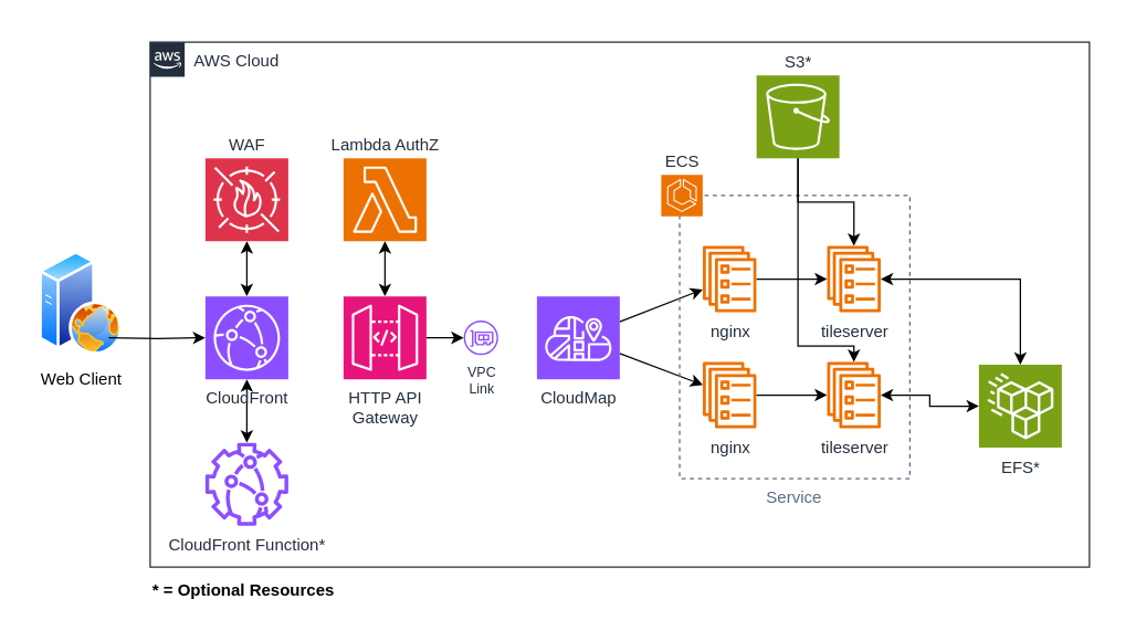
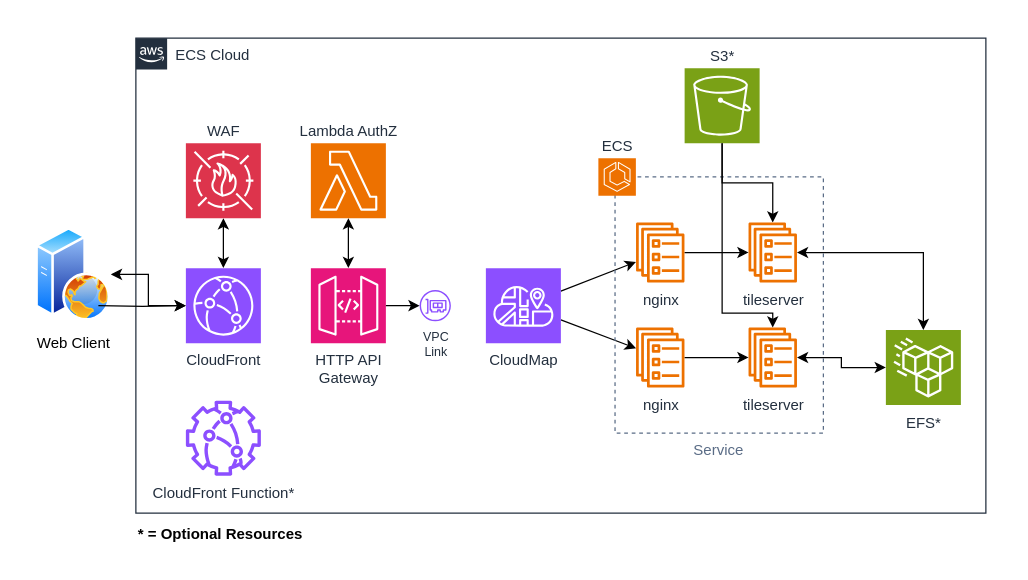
- <mxCell id="5" value="AWS Cloud" style="points=[[0,0],[0.25,0],[0.5,0],[0.75,0],[1,0],[1,0.25],[1,0.5],[1,0.75],[1,1],[0.75,1],[0.5,1],[0.25,1],[0,1],[0,0.75],[0,0.5],[0,0.25]];outlineConnect=0;gradientColor=none;html=1;whiteSpace=wrap;fontSize=12;fontStyle=0;container=1;pointerEvents=0;collapsible=0;recursiveResize=0;shape=mxgraph.aws4.group;grIcon=mxgraph.aws4.group_aws_cloud_alt;strokeColor=#232F3E;fillColor=none;verticalAlign=top;align=left;spacingLeft=30;fontColor=#232F3E;dashed=0;" parent="2" vertex="1"><mxGeometry x="88" y="10" width="680" height="380" as="geometry" /></mxCell>
+ <mxCell id="5" value="ECS Cloud" style="points=[[0,0],[0.25,0],[0.5,0],[0.75,0],[1,0],[1,0.25],[1,0.5],[1,0.75],[1,1],[0.75,1],[0.5,1],[0.25,1],[0,1],[0,0.75],[0,0.5],[0,0.25]];outlineConnect=0;gradientColor=none;html=1;whiteSpace=wrap;fontSize=12;fontStyle=0;container=1;pointerEvents=0;collapsible=0;recursiveResize=0;shape=mxgraph.aws4.group;grIcon=mxgraph.aws4.group_aws_cloud_alt;strokeColor=#232F3E;fillColor=none;verticalAlign=top;align=left;spacingLeft=30;fontColor=#232F3E;dashed=0;" parent="2" vertex="1"><mxGeometry x="88" y="10" width="680" height="380" as="geometry" /></mxCell>
- <mxCell id="6" style="edgeStyle=orthogonalEdgeStyle;rounded=0;orthogonalLoop=1;jettySize=auto;html=1;startArrow=classic;startFill=1;" parent="5" source="7" target="32" edge="1"><mxGeometry relative="1" as="geometry" /></mxCell>
+ <mxCell id="6" style="edgeStyle=orthogonalEdgeStyle;rounded=0;orthogonalLoop=1;jettySize=auto;html=1;startArrow=classic;startFill=1;" parent="5" source="7" target="3" edge="1"><mxGeometry relative="1" as="geometry" /></mxCell>
